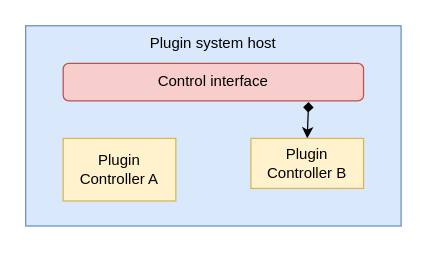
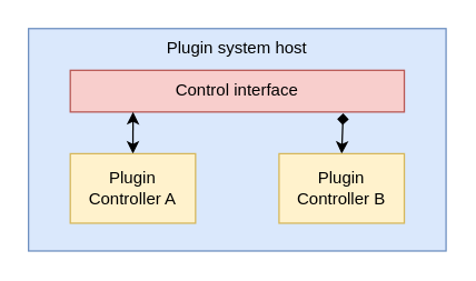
- <mxCell id="3" value="Control interface" style="whiteSpace=wrap;html=1;fillColor=#f8cecc;strokeColor=#b85450;rounded=1;" parent="1" vertex="1"><mxGeometry x="50" y="50" width="240" height="30" as="geometry" /></mxCell>
+ <mxCell id="3" value="Control interface" style="rounded=0;whiteSpace=wrap;html=1;fillColor=#f8cecc;strokeColor=#b85450;" parent="1" vertex="1"><mxGeometry x="50" y="50" width="240" height="30" as="geometry" /></mxCell>
+ <mxCell id="4" style="edgeStyle=none;rounded=0;orthogonalLoop=1;jettySize=auto;html=1;exitX=0.5;exitY=0;exitDx=0;exitDy=0;entryX=0.188;entryY=1;entryDx=0;entryDy=0;entryPerimeter=0;startArrow=classic;startFill=1;" parent="1" source="5" target="3" edge="1"><mxGeometry relative="1" as="geometry" /></mxCell>
- <mxCell id="7" value="Plugin Controller B" style="rounded=0;whiteSpace=wrap;html=1;fillColor=#fff2cc;strokeColor=#d6b656;" parent="1" vertex="1"><mxGeometry x="200" y="110" width="90" height="40" as="geometry" /></mxCell>
+ <mxCell id="7" value="Plugin Controller B" style="rounded=0;whiteSpace=wrap;html=1;fillColor=#fff2cc;strokeColor=#d6b656;" parent="1" vertex="1"><mxGeometry x="200" y="110" width="90" height="50" as="geometry" /></mxCell>
